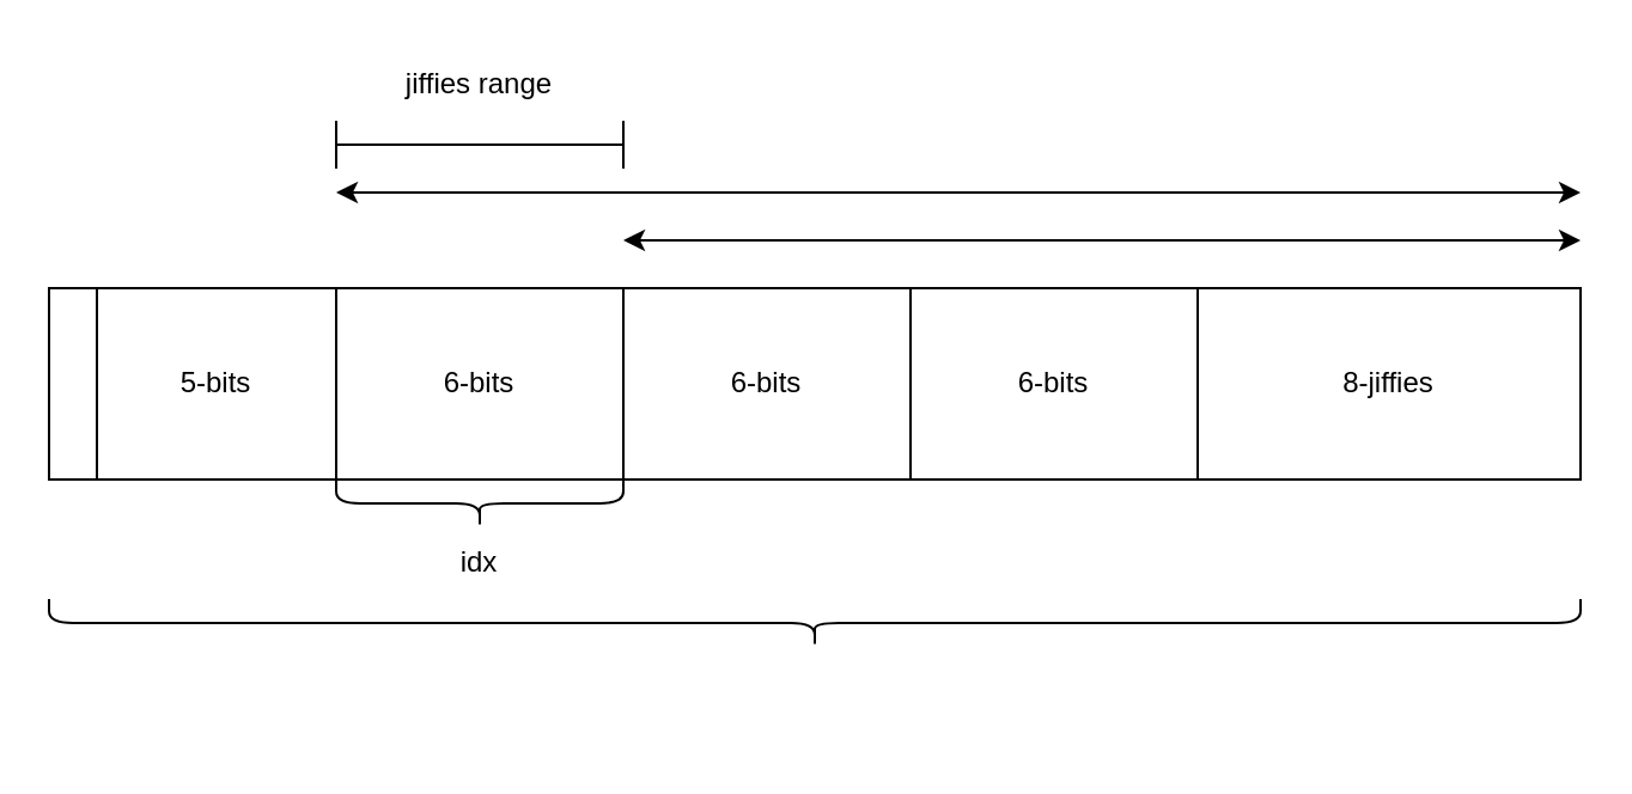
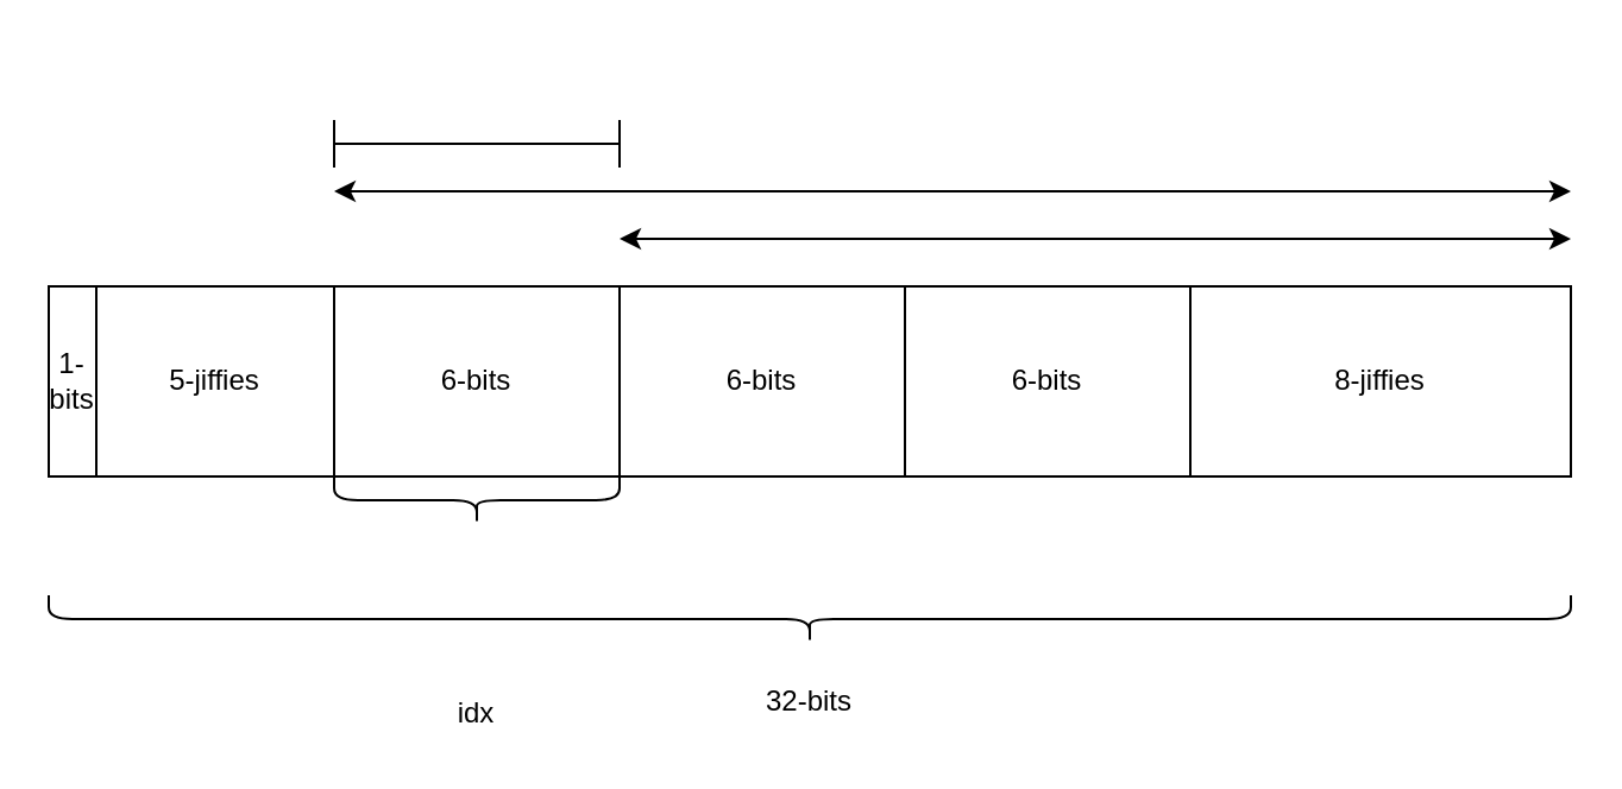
- <mxCell id="13" value="jiffies range" style="text;html=1;strokeColor=none;fillColor=none;align=center;verticalAlign=middle;whiteSpace=wrap;rounded=0;" parent="1" vertex="1"><mxGeometry x="160" y="20" width="80" height="30" as="geometry" /></mxCell>
+ <mxCell id="16" value="1-bits" style="rounded=0;whiteSpace=wrap;html=1;" parent="1" vertex="1"><mxGeometry x="20" y="120" width="20" height="80" as="geometry" /></mxCell>
- <mxCell id="7" value="5-bits" style="rounded=0;whiteSpace=wrap;html=1;" parent="1" vertex="1"><mxGeometry x="40" y="120" width="100" height="80" as="geometry" /></mxCell>
+ <mxCell id="7" value="5-jiffies" style="rounded=0;whiteSpace=wrap;html=1;" parent="1" vertex="1"><mxGeometry x="40" y="120" width="100" height="80" as="geometry" /></mxCell>
- <mxCell id="9" value="idx" style="text;html=1;strokeColor=none;fillColor=none;align=center;verticalAlign=middle;whiteSpace=wrap;rounded=0;" parent="1" vertex="1"><mxGeometry x="170" y="220" width="60" height="30" as="geometry" /></mxCell>
+ <mxCell id="9" value="idx" style="text;html=1;strokeColor=none;fillColor=none;align=center;verticalAlign=middle;whiteSpace=wrap;rounded=0;" parent="1" vertex="1"><mxGeometry x="170" y="285" width="60" height="30" as="geometry" /></mxCell>
+ <mxCell id="15" value="32-bits" style="text;html=1;strokeColor=none;fillColor=none;align=center;verticalAlign=middle;whiteSpace=wrap;rounded=0;" parent="1" vertex="1"><mxGeometry x="310" y="280" width="60" height="30" as="geometry" /></mxCell>
